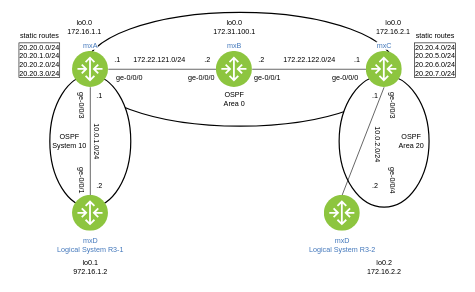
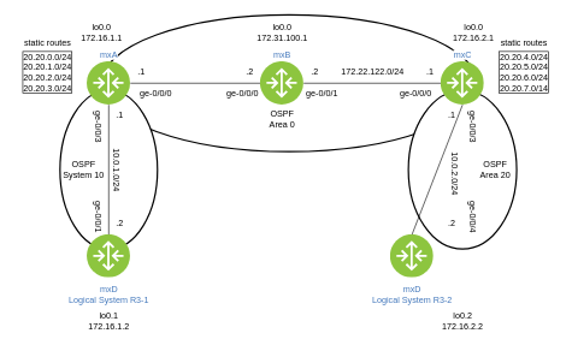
- <mxCell id="27" value="172.22.121.0/24" style="text;html=1;align=center;verticalAlign=middle;resizable=0;points=[];autosize=1;strokeColor=none;fillColor=none;" vertex="1" parent="1"><mxGeometry x="210" y="85" width="110" height="30" as="geometry" /></mxCell>
- <mxCell id="42" value="&lt;div&gt;20.20.4.0/24&lt;/div&gt;&lt;div&gt;20.20.5.0/24&lt;/div&gt;&lt;div&gt;20.20.6.0/24&lt;/div&gt;&lt;div&gt;20.20.7.0/24&lt;/div&gt;" style="text;html=1;align=center;verticalAlign=middle;resizable=0;points=[];autosize=1;strokeColor=none;fillColor=none;labelBorderColor=default;" vertex="1" parent="1"><mxGeometry x="680" y="65" width="90" height="70" as="geometry" /></mxCell>
+ <mxCell id="42" value="&lt;div&gt;20.20.4.0/24&lt;/div&gt;&lt;div&gt;20.20.5.0/24&lt;/div&gt;&lt;div&gt;20.20.6.0/24&lt;/div&gt;&lt;div&gt;20.20.7.0/14&lt;/div&gt;" style="text;html=1;align=center;verticalAlign=middle;resizable=0;points=[];autosize=1;strokeColor=none;fillColor=none;labelBorderColor=default;" vertex="1" parent="1"><mxGeometry x="680" y="65" width="90" height="70" as="geometry" /></mxCell>
- <mxCell id="16" value="lo0.1&lt;div&gt;972.16.1.2&lt;/div&gt;" style="text;html=1;align=center;verticalAlign=middle;resizable=0;points=[];autosize=1;strokeColor=none;fillColor=none;" vertex="1" parent="1"><mxGeometry x="110" y="425" width="80" height="40" as="geometry" /></mxCell>
+ <mxCell id="16" value="lo0.1&lt;div&gt;172.16.1.2&lt;/div&gt;" style="text;html=1;align=center;verticalAlign=middle;resizable=0;points=[];autosize=1;strokeColor=none;fillColor=none;" vertex="1" parent="1"><mxGeometry x="110" y="425" width="80" height="40" as="geometry" /></mxCell>
